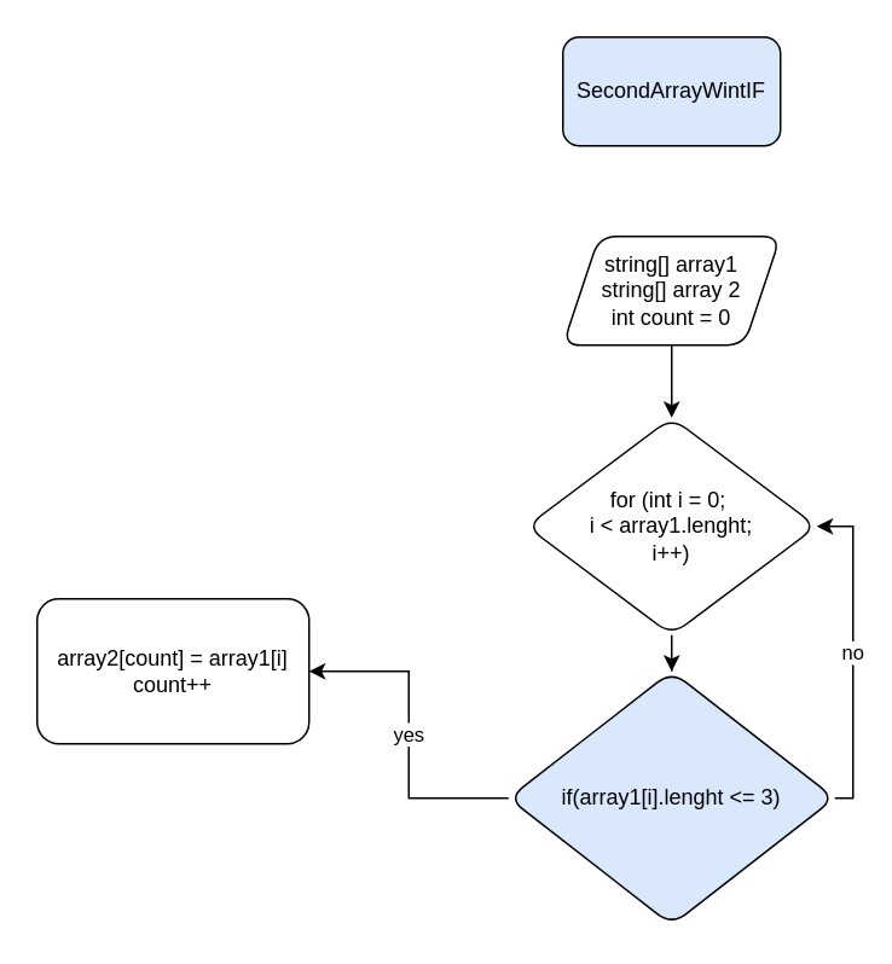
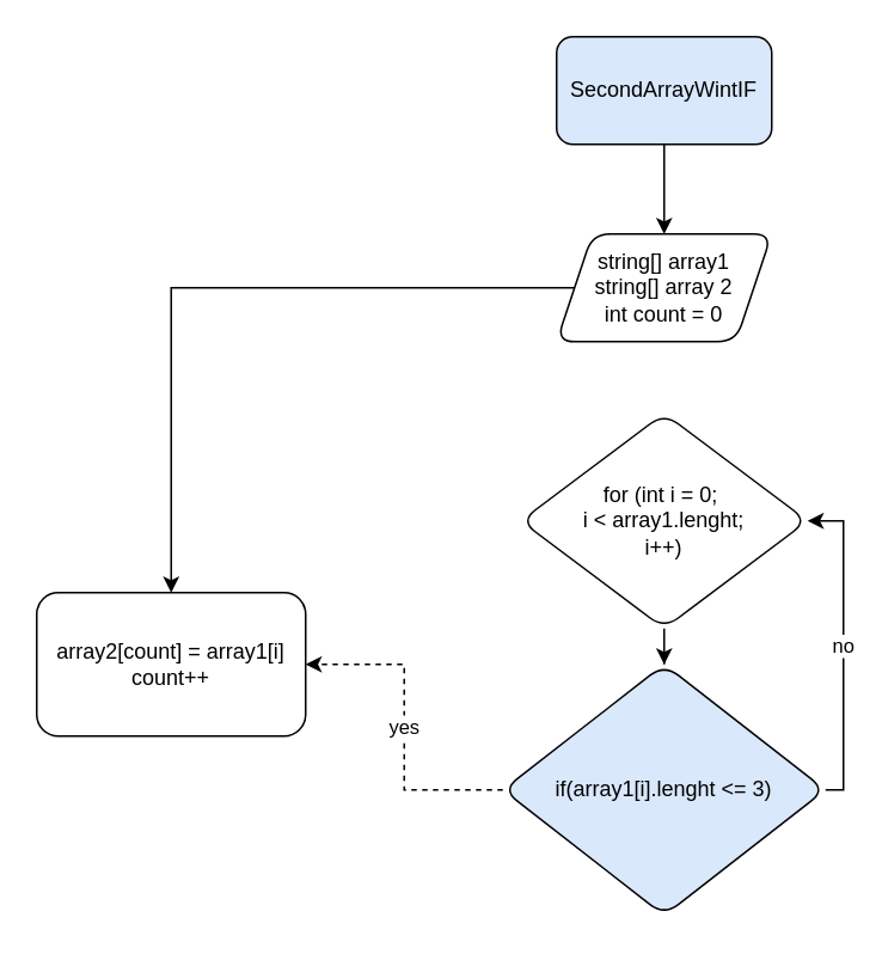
+ <mxCell id="2" value="" style="edgeStyle=orthogonalEdgeStyle;rounded=0;orthogonalLoop=1;jettySize=auto;html=1;" edge="1" parent="1" source="3" target="5"><mxGeometry relative="1" as="geometry" /></mxCell>
- <mxCell id="4" value="" style="edgeStyle=orthogonalEdgeStyle;rounded=0;orthogonalLoop=1;jettySize=auto;html=1;" edge="1" parent="1" source="5" target="7"><mxGeometry relative="1" as="geometry" /></mxCell>
+ <mxCell id="4" value="" style="edgeStyle=orthogonalEdgeStyle;rounded=0;orthogonalLoop=1;jettySize=auto;html=1;" edge="1" parent="1" source="5" target="11"><mxGeometry relative="1" as="geometry" /></mxCell>
- <mxCell id="8" value="yes" style="edgeStyle=orthogonalEdgeStyle;rounded=0;orthogonalLoop=1;jettySize=auto;html=1;" edge="1" parent="1" source="10" target="11"><mxGeometry relative="1" as="geometry" /></mxCell>
+ <mxCell id="8" value="yes" style="edgeStyle=orthogonalEdgeStyle;rounded=0;orthogonalLoop=1;jettySize=auto;html=1;dashed=1;" edge="1" parent="1" source="10" target="11"><mxGeometry relative="1" as="geometry" /></mxCell>
